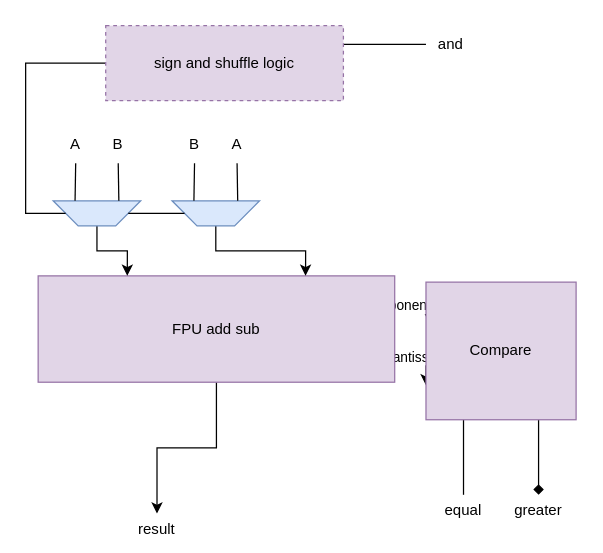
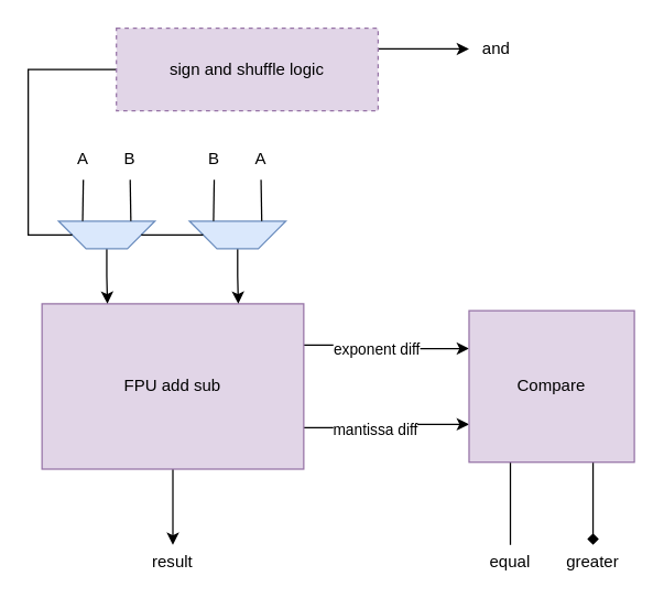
- <mxCell id="25" style="edgeStyle=orthogonalEdgeStyle;rounded=0;orthogonalLoop=1;jettySize=auto;html=1;exitX=1;exitY=0.25;exitDx=0;exitDy=0;entryX=0;entryY=0.5;entryDx=0;entryDy=0;endArrow=none;" parent="1" source="26" target="29" edge="1"><mxGeometry relative="1" as="geometry" /></mxCell>
+ <mxCell id="25" style="edgeStyle=orthogonalEdgeStyle;rounded=0;orthogonalLoop=1;jettySize=auto;html=1;exitX=1;exitY=0.25;exitDx=0;exitDy=0;entryX=0;entryY=0.5;entryDx=0;entryDy=0;" parent="1" source="26" target="29" edge="1"><mxGeometry relative="1" as="geometry" /></mxCell>
- <mxCell id="7" value="FPU add sub" style="rounded=0;whiteSpace=wrap;html=1;fillColor=#e1d5e7;strokeColor=#9673a6;" parent="1" vertex="1"><mxGeometry x="30" y="220" width="285" height="85" as="geometry" /></mxCell>
+ <mxCell id="7" value="FPU add sub" style="rounded=0;whiteSpace=wrap;html=1;fillColor=#e1d5e7;strokeColor=#9673a6;" parent="1" vertex="1"><mxGeometry x="30" y="220" width="190" height="120" as="geometry" /></mxCell>
- <mxCell id="30" value="result" style="text;html=1;align=center;verticalAlign=middle;whiteSpace=wrap;rounded=0;" parent="1" vertex="1"><mxGeometry x="107" y="410" width="36" height="25" as="geometry" /></mxCell>
+ <mxCell id="30" value="result" style="text;html=1;align=center;verticalAlign=middle;whiteSpace=wrap;rounded=0;" parent="1" vertex="1"><mxGeometry x="107" y="395" width="36" height="25" as="geometry" /></mxCell>
